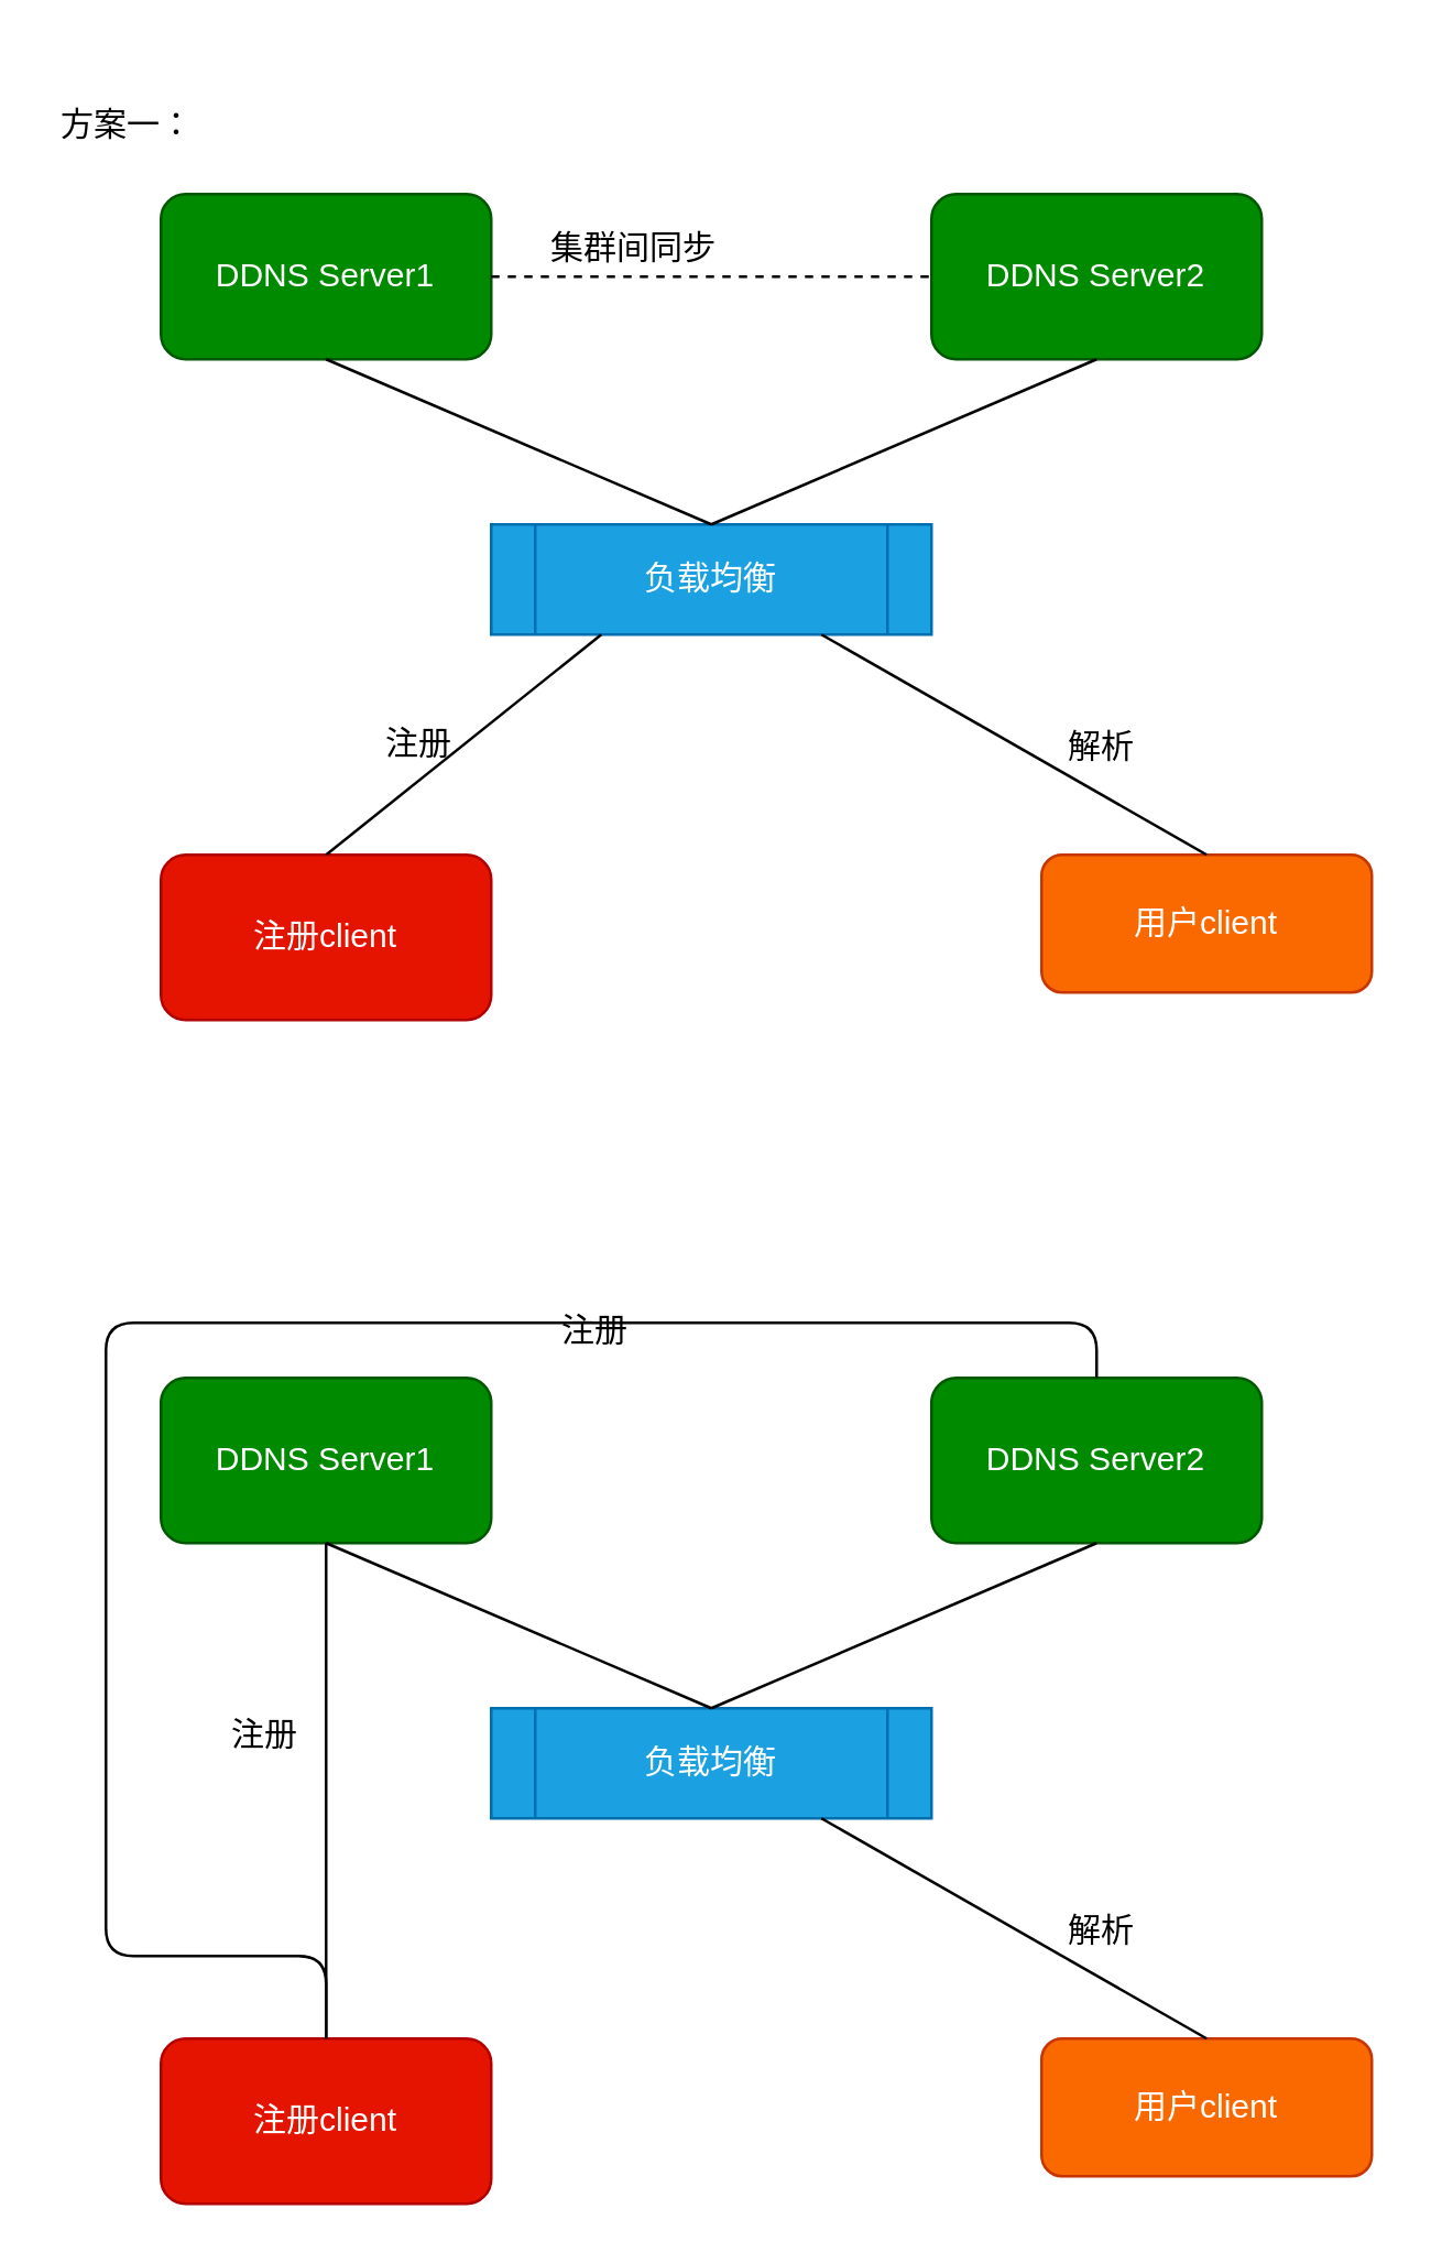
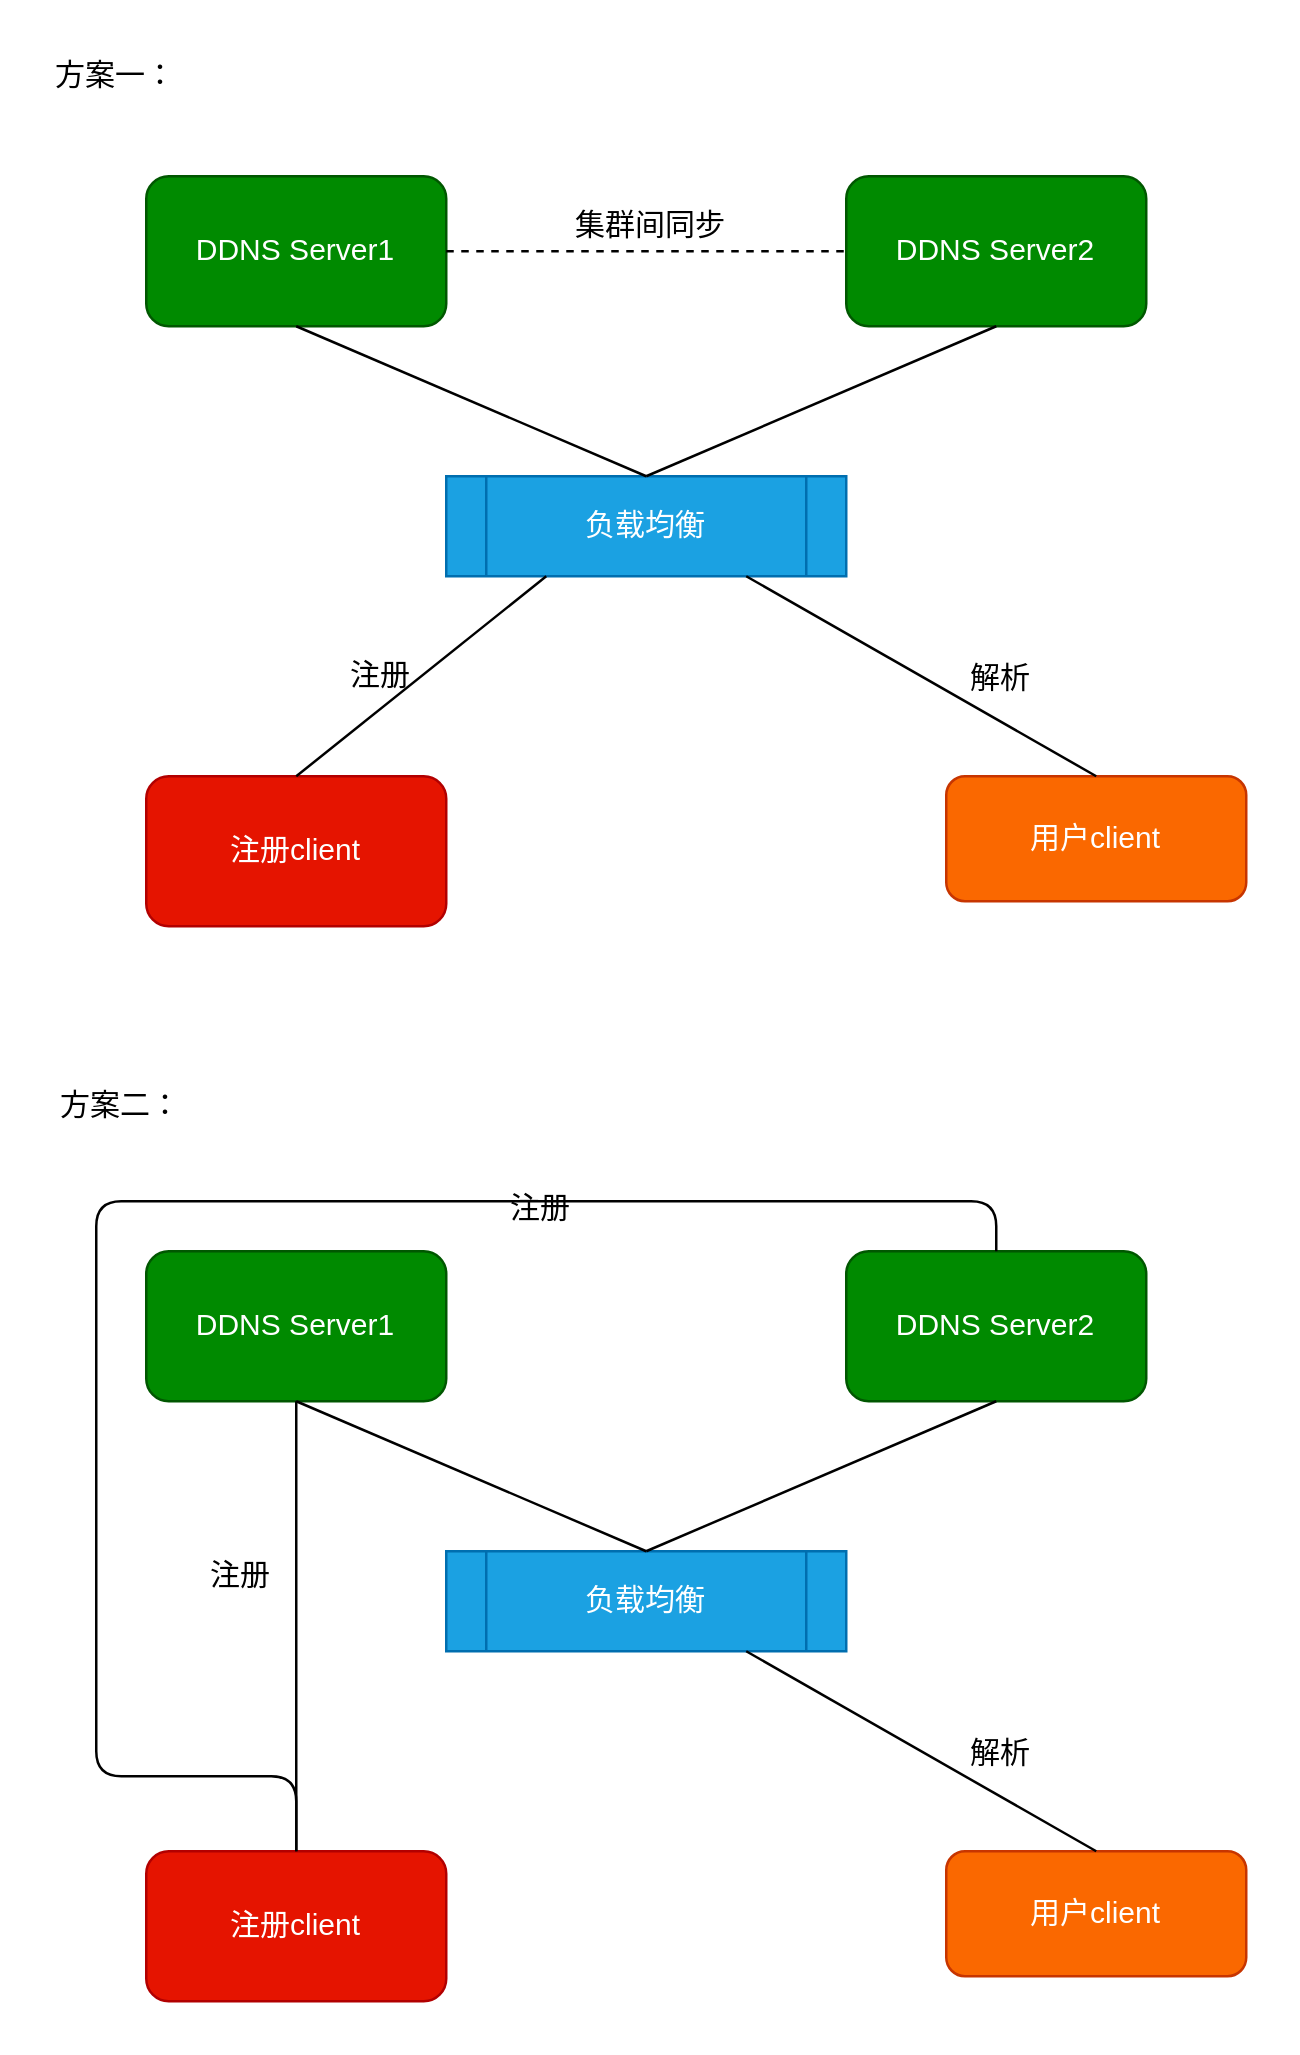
- <mxCell id="15" value="方案一：" style="text;html=1;resizable=0;points=[];autosize=1;align=left;verticalAlign=top;spacingTop=-4;" vertex="1" parent="1"><mxGeometry x="20" y="35" width="60" height="20" as="geometry" /></mxCell>
+ <mxCell id="15" value="方案一：" style="text;html=1;resizable=0;points=[];autosize=1;align=left;verticalAlign=top;spacingTop=-4;" vertex="1" parent="1"><mxGeometry x="20" y="20" width="60" height="20" as="geometry" /></mxCell>
- <mxCell id="5" value="集群间同步" style="text;html=1;resizable=0;points=[];autosize=1;align=left;verticalAlign=top;spacingTop=-4;" parent="1" vertex="1"><mxGeometry x="198" y="80" width="80" height="20" as="geometry" /></mxCell>
+ <mxCell id="5" value="集群间同步" style="text;html=1;resizable=0;points=[];autosize=1;align=left;verticalAlign=top;spacingTop=-4;" parent="1" vertex="1"><mxGeometry x="228" y="80" width="80" height="20" as="geometry" /></mxCell>
+ <mxCell id="16" value="方案二：" style="text;html=1;resizable=0;points=[];autosize=1;align=left;verticalAlign=top;spacingTop=-4;" vertex="1" parent="1"><mxGeometry x="22" y="432" width="60" height="20" as="geometry" /></mxCell>
